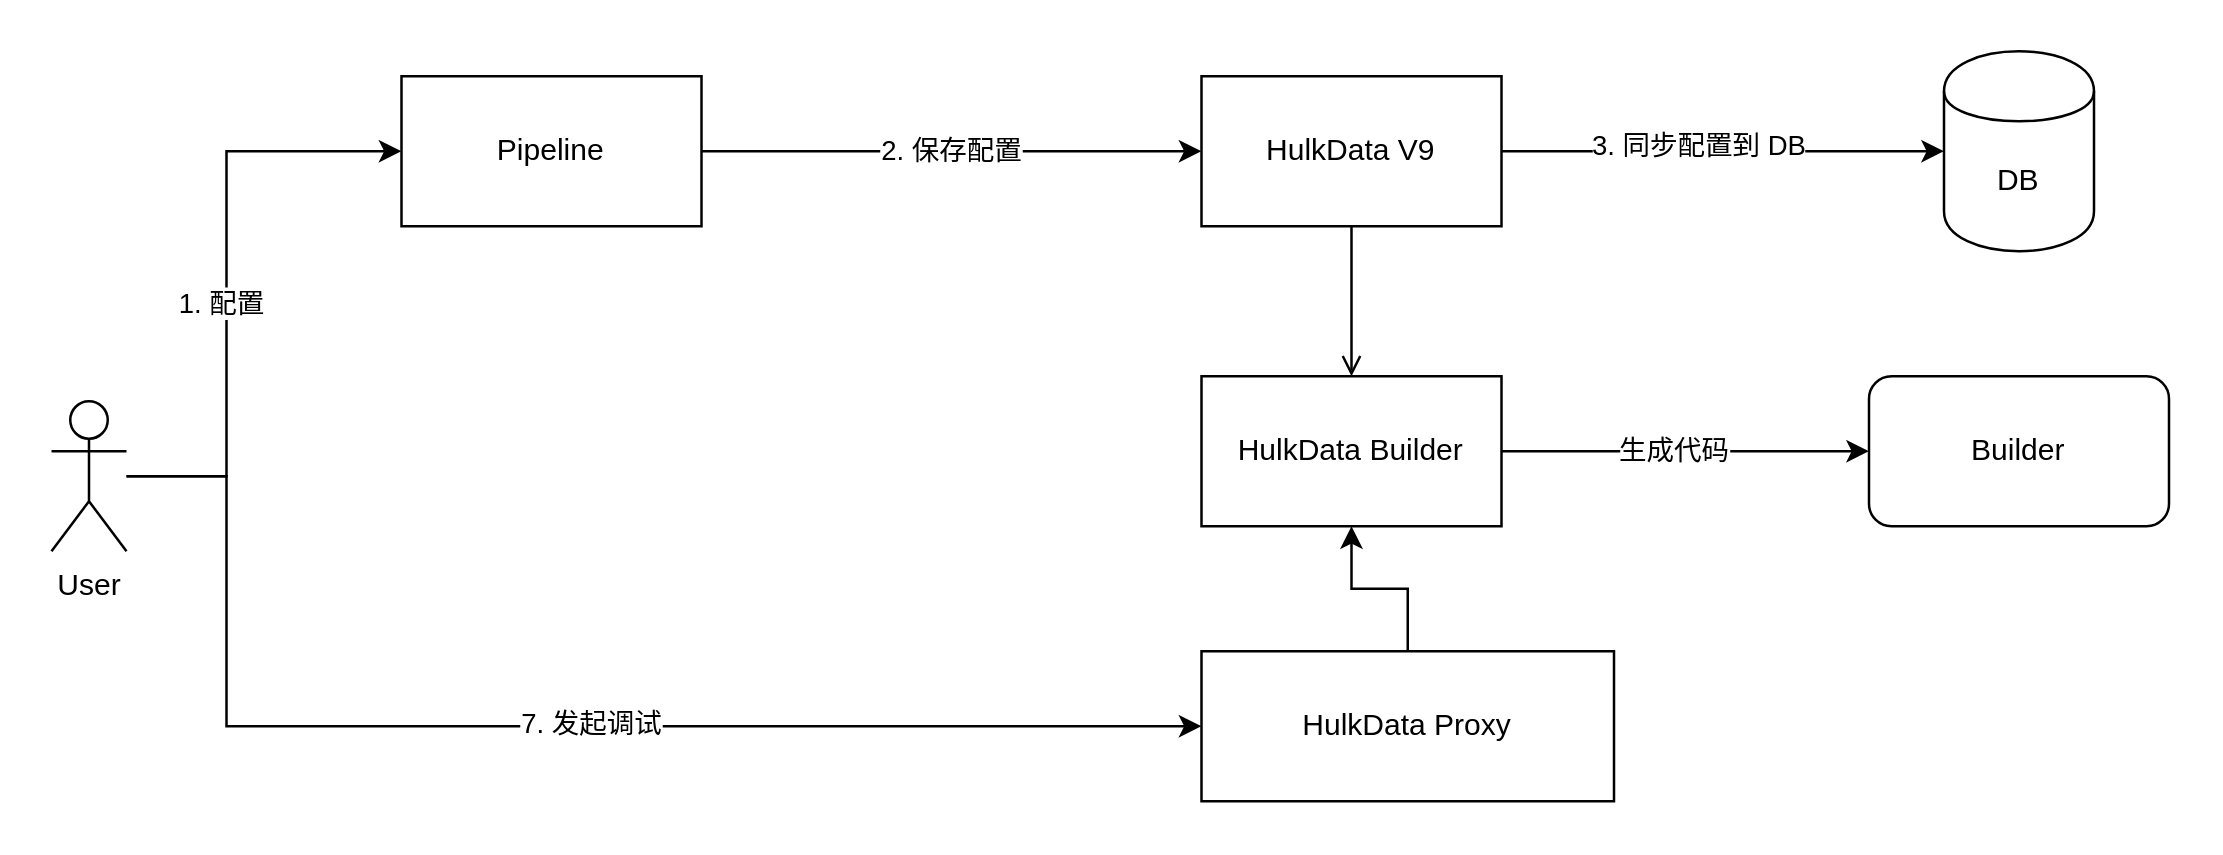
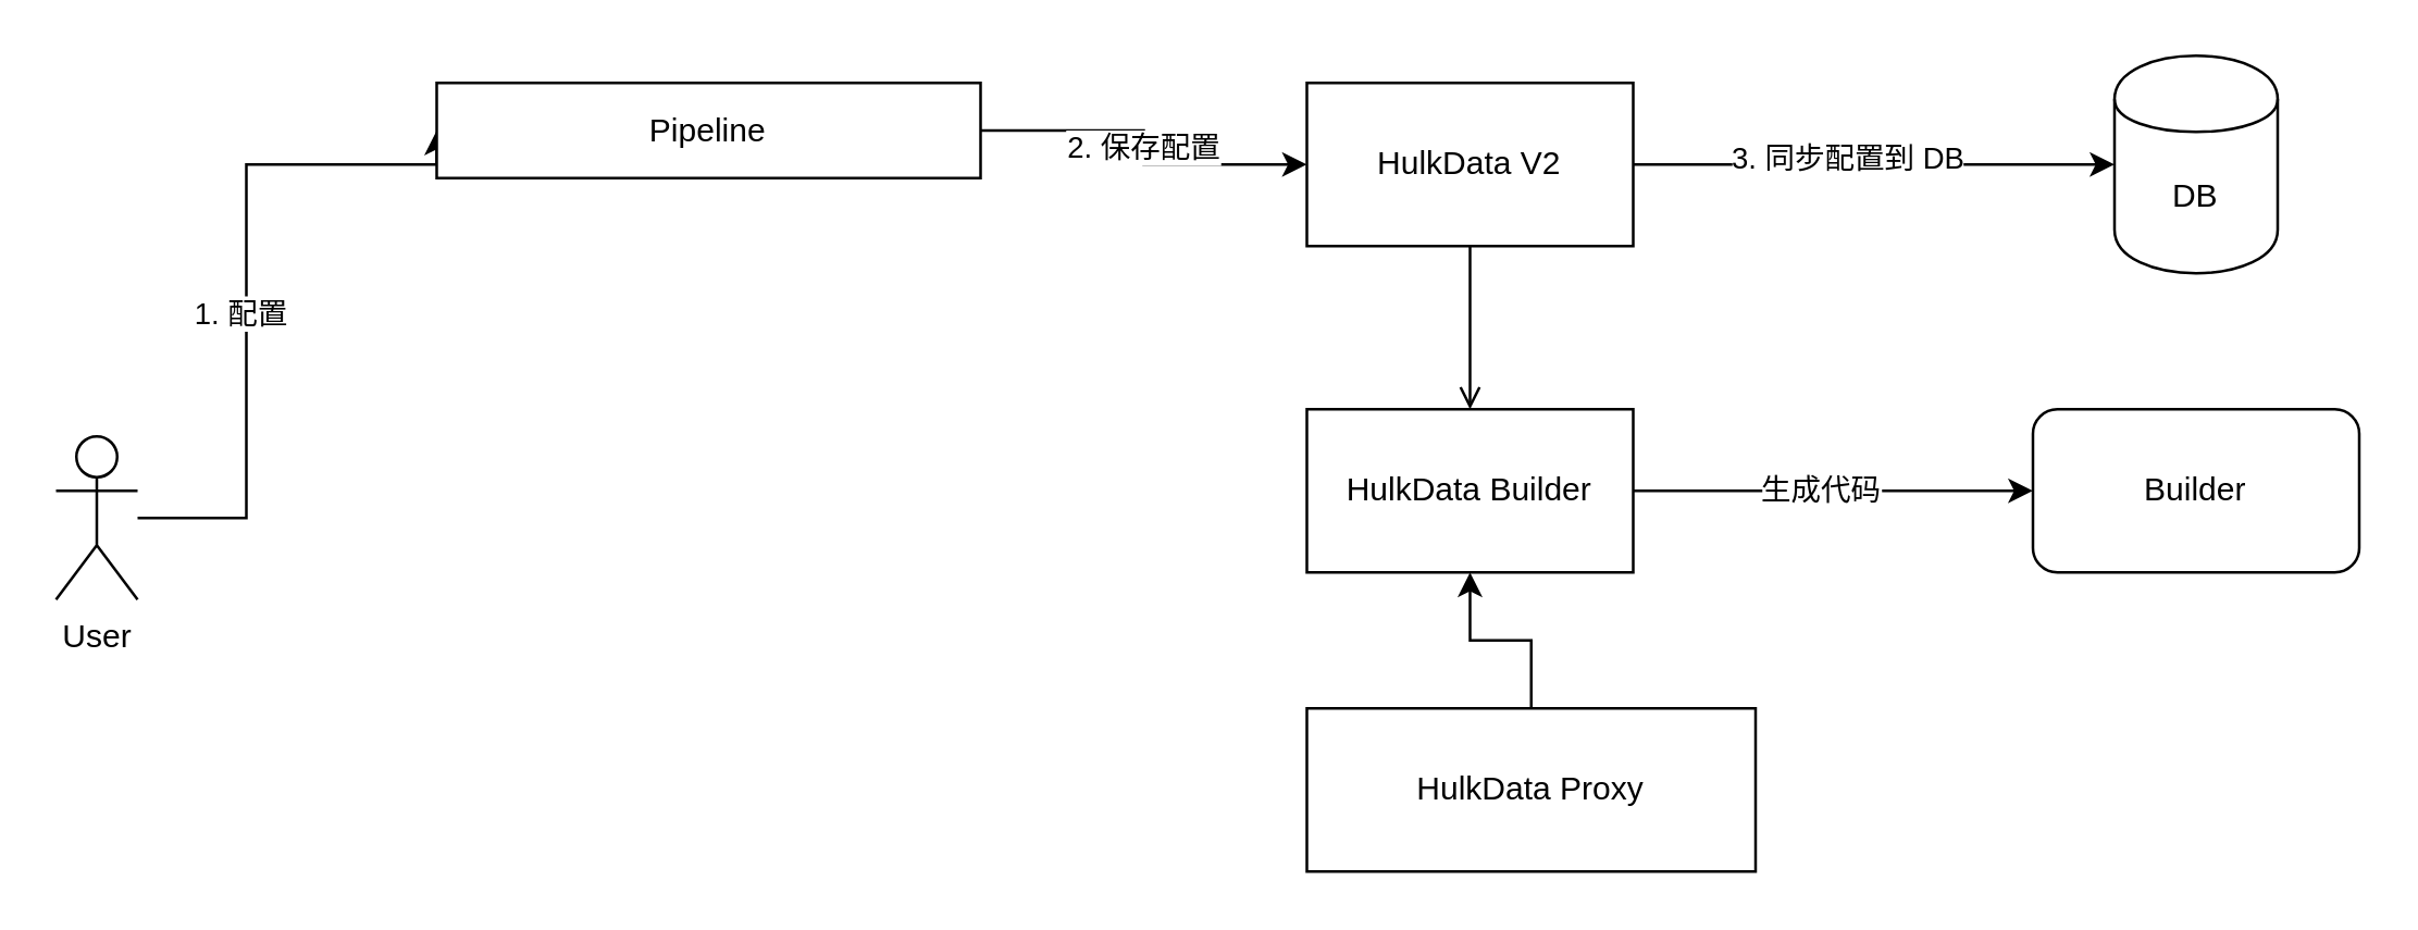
- <mxCell id="8" value="Pipeline" style="whiteSpace=wrap;html=1;" vertex="1" parent="1"><mxGeometry x="160" y="30" width="120" height="60" as="geometry" /></mxCell>
+ <mxCell id="8" value="Pipeline" style="whiteSpace=wrap;html=1;" vertex="1" parent="1"><mxGeometry x="160" y="30" width="200" height="35" as="geometry" /></mxCell>
- <mxCell id="12" value="HulkData V9" style="whiteSpace=wrap;html=1;" vertex="1" parent="1"><mxGeometry x="480" y="30" width="120" height="60" as="geometry" /></mxCell>
+ <mxCell id="12" value="HulkData V2" style="whiteSpace=wrap;html=1;" vertex="1" parent="1"><mxGeometry x="480" y="30" width="120" height="60" as="geometry" /></mxCell>
- <mxCell id="4" style="edgeStyle=orthogonalEdgeStyle;rounded=0;orthogonalLoop=1;jettySize=auto;html=1;entryX=0;entryY=0.5;entryDx=0;entryDy=0;" edge="1" parent="1" source="6" target="15"><mxGeometry relative="1" as="geometry"><mxPoint x="130" y="335" as="targetPoint" /><Array as="points"><mxPoint x="90" y="190" /><mxPoint x="90" y="290" /></Array></mxGeometry></mxCell>
- <mxCell id="5" value="7. 发起调试" style="edgeLabel;html=1;align=center;verticalAlign=middle;resizable=0;points=[];" vertex="1" connectable="0" parent="4"><mxGeometry x="0.075" y="2" relative="1" as="geometry"><mxPoint as="offset" /></mxGeometry></mxCell>
